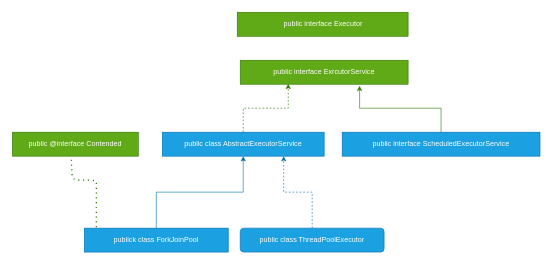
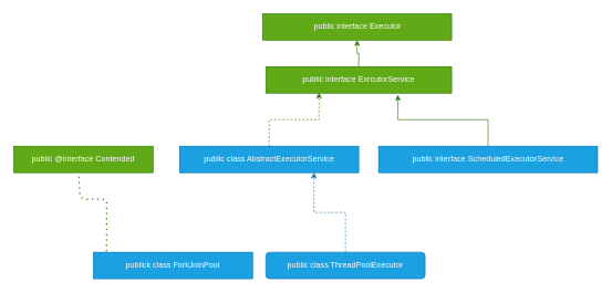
+ <mxCell id="12" value="" style="edgeStyle=orthogonalEdgeStyle;rounded=0;orthogonalLoop=1;jettySize=auto;html=1;entryX=0.5;entryY=1;entryDx=0;entryDy=0;fillColor=#60a917;strokeColor=#2D7600;" edge="1" parent="1" source="13" target="14"><mxGeometry relative="1" as="geometry"><mxPoint x="520" y="-10" as="targetPoint" /></mxGeometry></mxCell>
- <mxCell id="2" value="" style="edgeStyle=orthogonalEdgeStyle;rounded=0;orthogonalLoop=1;jettySize=auto;html=1;fillColor=#1ba1e2;strokeColor=#006EAF;" edge="1" parent="1" source="3" target="5"><mxGeometry relative="1" as="geometry" /></mxCell>
